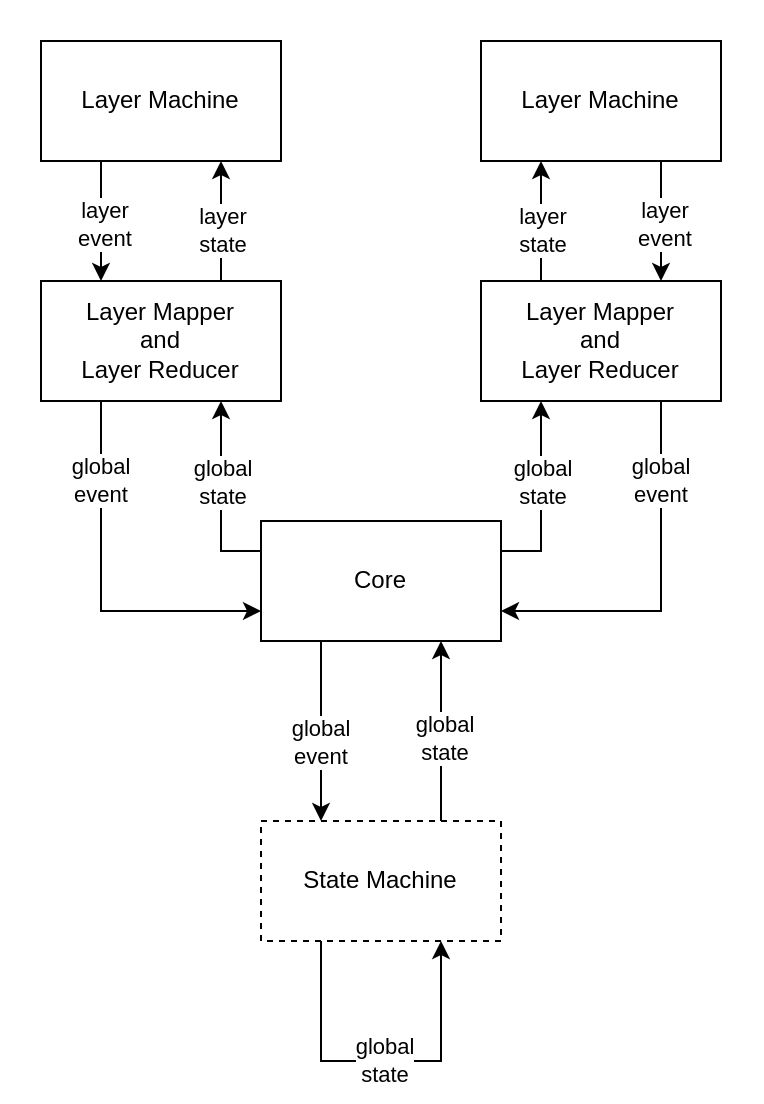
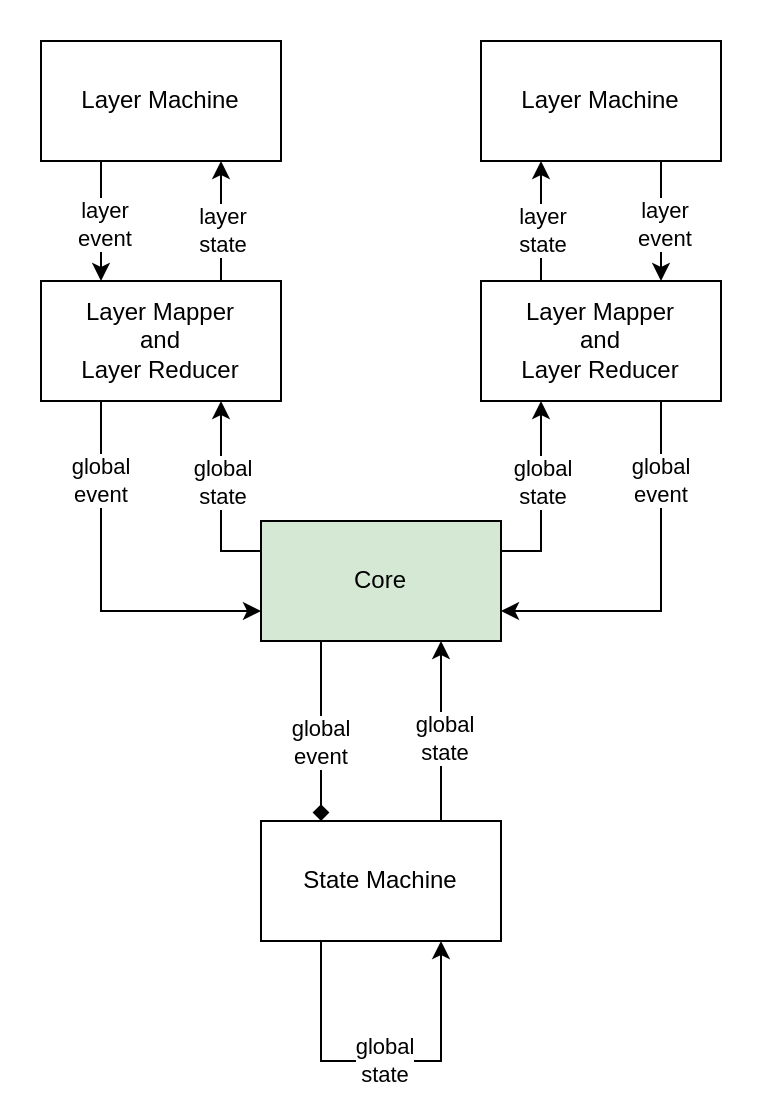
- <mxCell id="4" value="Core" style="rounded=0;whiteSpace=wrap;html=1;" parent="1" vertex="1"><mxGeometry x="130" y="260" width="120" height="60" as="geometry" /></mxCell>
+ <mxCell id="4" value="Core" style="rounded=0;whiteSpace=wrap;html=1;fillColor=#d5e8d4;" parent="1" vertex="1"><mxGeometry x="130" y="260" width="120" height="60" as="geometry" /></mxCell>
- <mxCell id="5" style="edgeStyle=orthogonalEdgeStyle;rounded=0;orthogonalLoop=1;jettySize=auto;html=1;exitX=0.25;exitY=1;exitDx=0;exitDy=0;entryX=0.25;entryY=0;entryDx=0;entryDy=0;" parent="1" source="4" target="7" edge="1"><mxGeometry relative="1" as="geometry" /></mxCell>
+ <mxCell id="5" style="edgeStyle=orthogonalEdgeStyle;rounded=0;orthogonalLoop=1;jettySize=auto;html=1;exitX=0.25;exitY=1;exitDx=0;exitDy=0;entryX=0.25;entryY=0;entryDx=0;entryDy=0;endArrow=diamond;" parent="1" source="4" target="7" edge="1"><mxGeometry relative="1" as="geometry" /></mxCell>
- <mxCell id="7" value="State Machine" style="rounded=0;whiteSpace=wrap;html=1;dashed=1;" parent="1" vertex="1"><mxGeometry x="130" y="410" width="120" height="60" as="geometry" /></mxCell>
+ <mxCell id="7" value="State Machine" style="rounded=0;whiteSpace=wrap;html=1;" parent="1" vertex="1"><mxGeometry x="130" y="410" width="120" height="60" as="geometry" /></mxCell>
